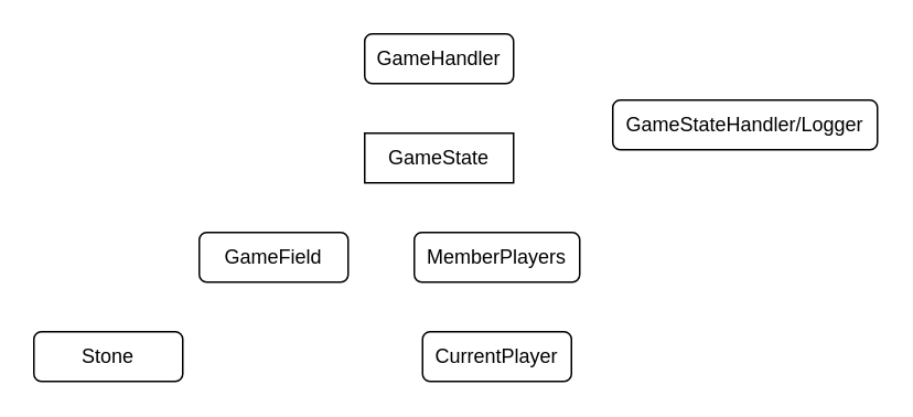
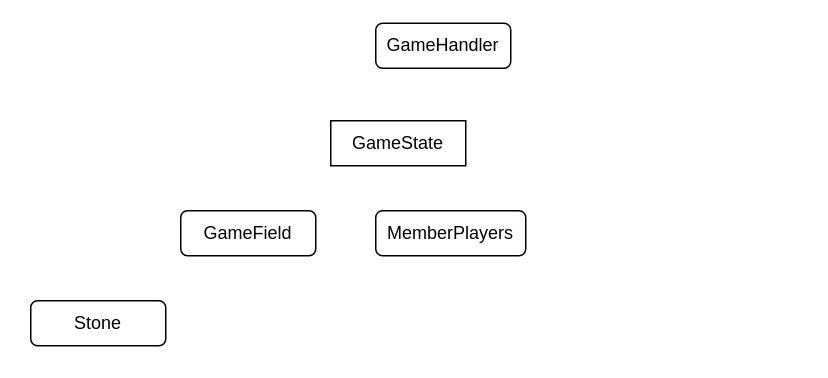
- <mxCell id="2" value="GameHandler" style="rounded=1;whiteSpace=wrap;html=1;" vertex="1" parent="1"><mxGeometry x="220" y="20" width="90" height="30" as="geometry" /></mxCell>
+ <mxCell id="2" value="GameHandler" style="rounded=1;whiteSpace=wrap;html=1;" vertex="1" parent="1"><mxGeometry x="250" y="15" width="90" height="30" as="geometry" /></mxCell>
- <mxCell id="6" value="GameStateHandler/Logger" style="rounded=1;whiteSpace=wrap;html=1;" vertex="1" parent="1"><mxGeometry x="370" y="60" width="160" height="30" as="geometry" /></mxCell>
- <mxCell id="8" value="CurrentPlayer" style="rounded=1;whiteSpace=wrap;html=1;" vertex="1" parent="1"><mxGeometry x="255" y="200" width="90" height="30" as="geometry" /></mxCell>
